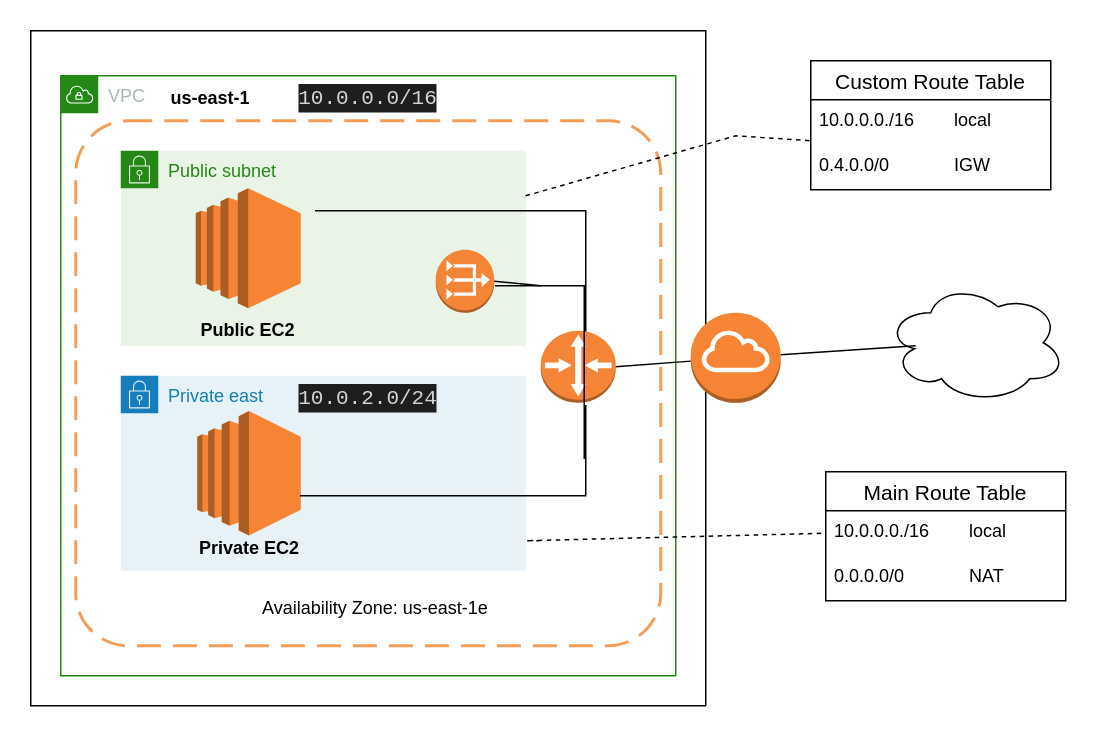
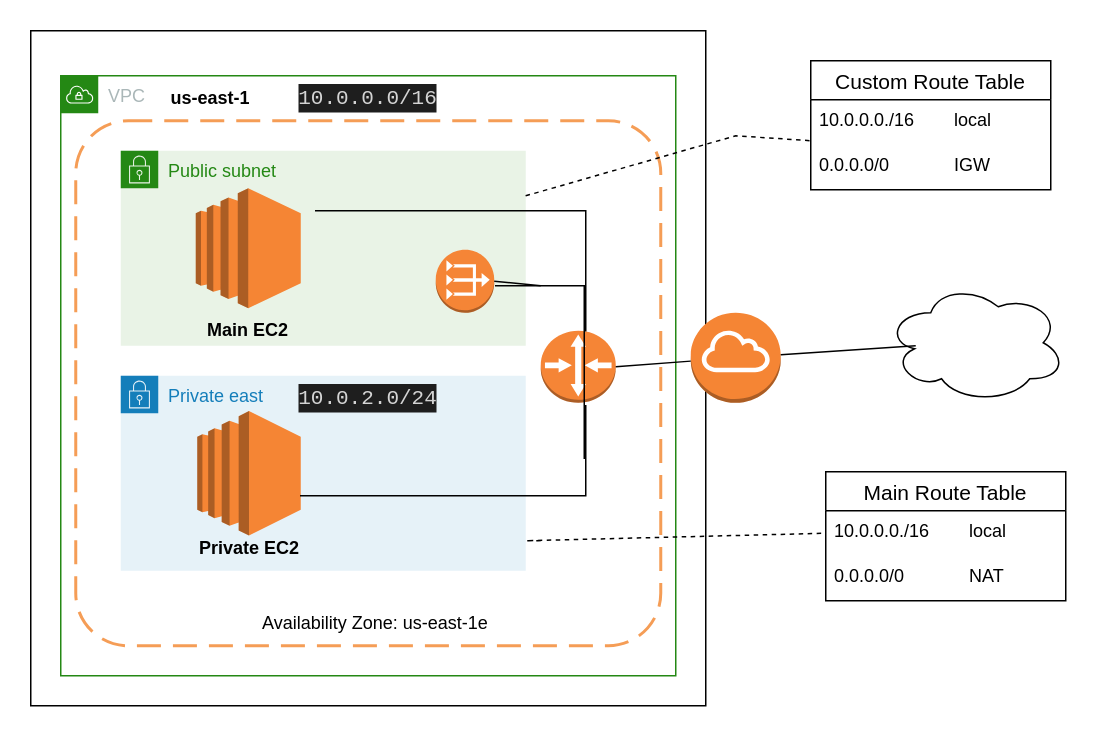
- <mxCell id="27" value="0.4.0.0/0             IGW" style="text;strokeColor=none;fillColor=none;spacingLeft=4;spacingRight=4;overflow=hidden;rotatable=0;points=[[0,0.5],[1,0.5]];portConstraint=eastwest;fontSize=12;" vertex="1" parent="25"><mxGeometry y="56" width="160" height="30" as="geometry" /></mxCell>
+ <mxCell id="27" value="0.0.0.0/0             IGW" style="text;strokeColor=none;fillColor=none;spacingLeft=4;spacingRight=4;overflow=hidden;rotatable=0;points=[[0,0.5],[1,0.5]];portConstraint=eastwest;fontSize=12;" vertex="1" parent="25"><mxGeometry y="56" width="160" height="30" as="geometry" /></mxCell>
- <mxCell id="9" value="&lt;b style=&quot;&quot;&gt;Public EC2&lt;/b&gt;" style="text;html=1;strokeColor=none;fillColor=none;align=center;verticalAlign=middle;whiteSpace=wrap;rounded=0;" vertex="1" parent="7"><mxGeometry x="40" y="105" width="90" height="30" as="geometry" /></mxCell>
+ <mxCell id="9" value="&lt;b style=&quot;&quot;&gt;Main EC2&lt;/b&gt;" style="text;html=1;strokeColor=none;fillColor=none;align=center;verticalAlign=middle;whiteSpace=wrap;rounded=0;" vertex="1" parent="7"><mxGeometry x="40" y="105" width="90" height="30" as="geometry" /></mxCell>
- <mxCell id="6" value="Availability Zone: us-east-1e" style="text;html=1;strokeColor=none;fillColor=none;align=center;verticalAlign=middle;whiteSpace=wrap;rounded=0;" vertex="1" parent="1"><mxGeometry x="140" y="390" width="220" height="30" as="geometry" /></mxCell>
+ <mxCell id="6" value="Availability Zone: us-east-1e" style="text;html=1;strokeColor=none;fillColor=none;align=center;verticalAlign=middle;whiteSpace=wrap;rounded=0;" vertex="1" parent="1"><mxGeometry x="140" y="400" width="220" height="30" as="geometry" /></mxCell>
